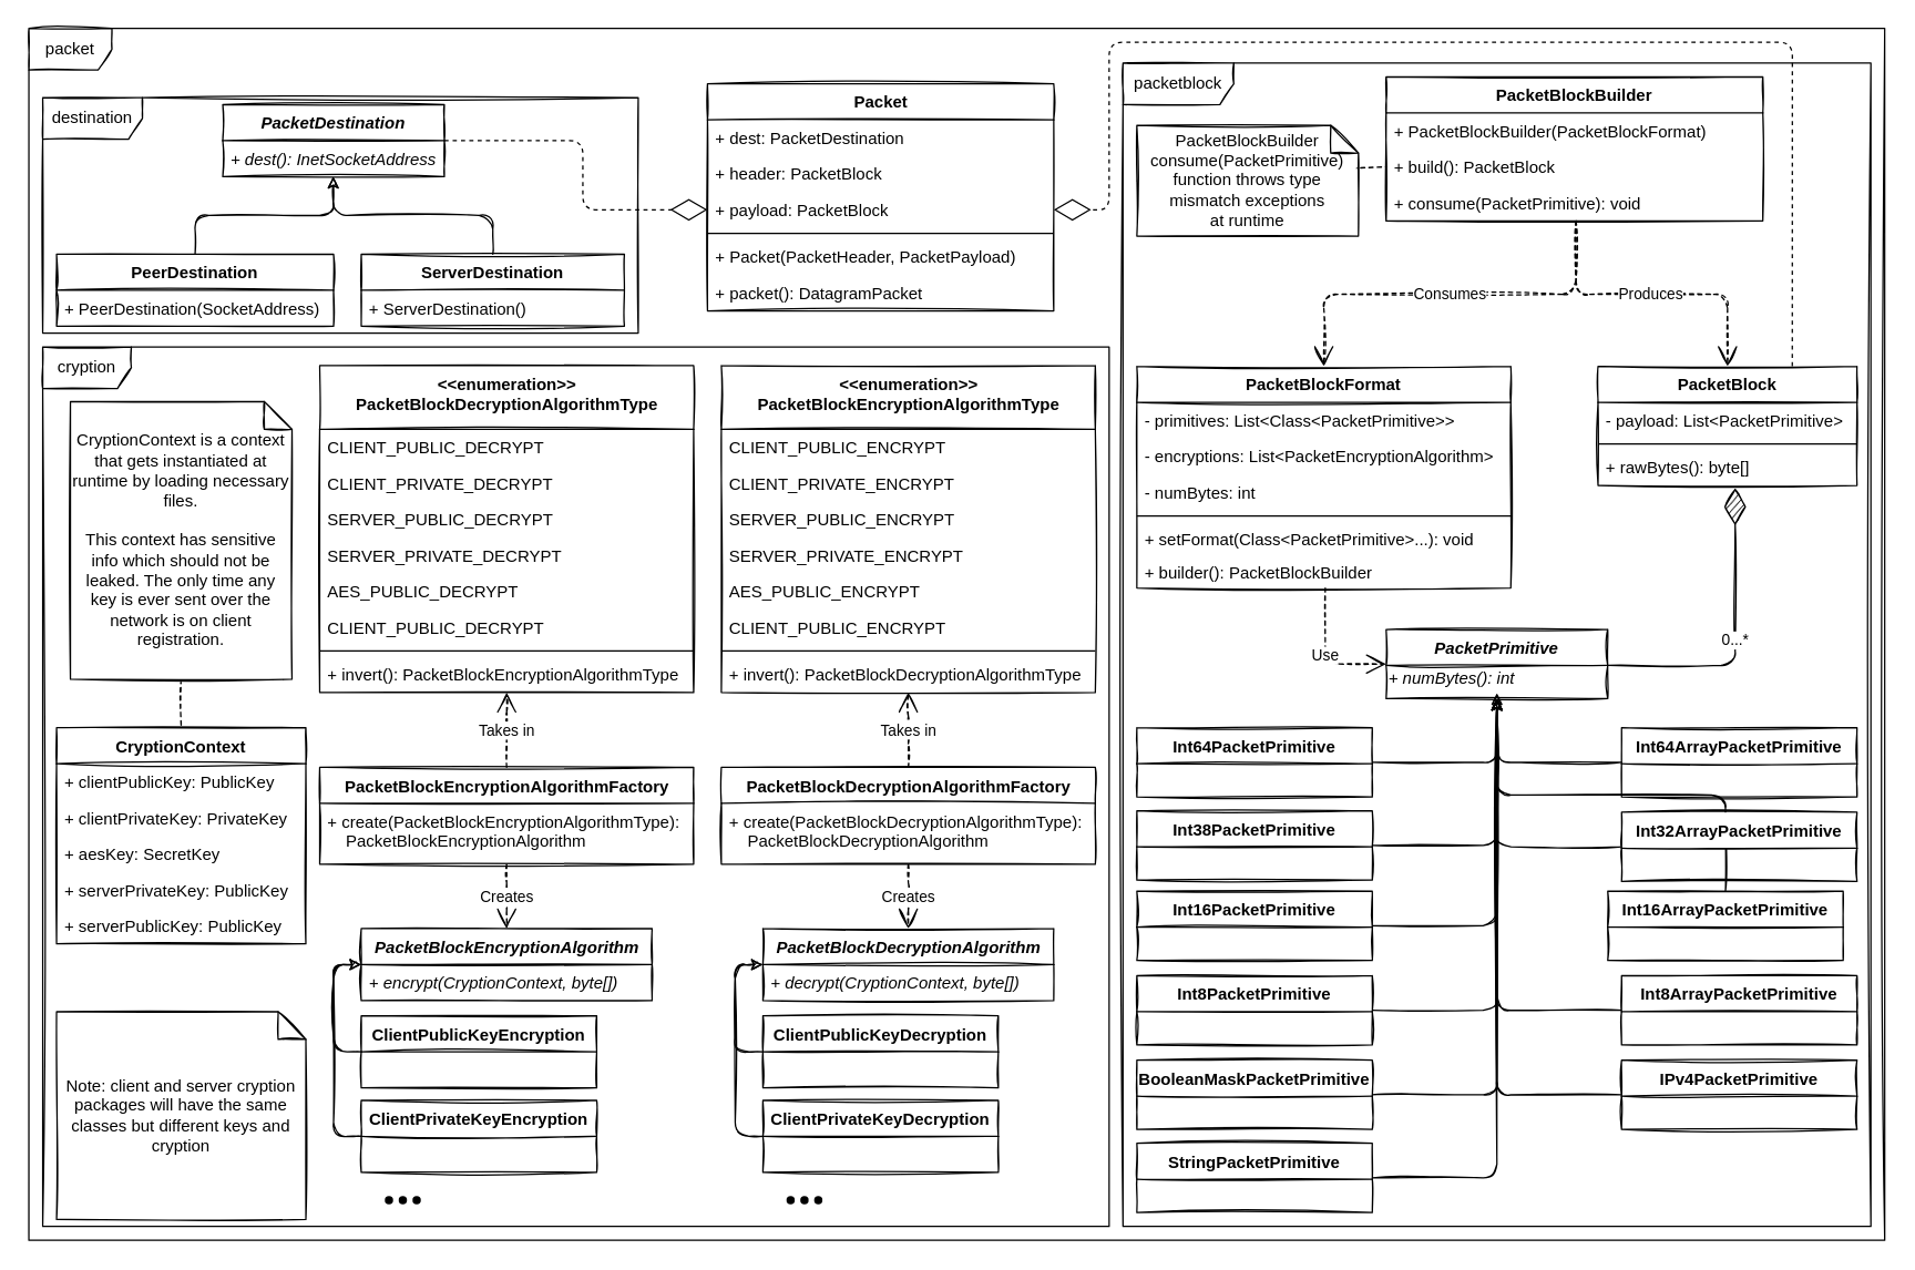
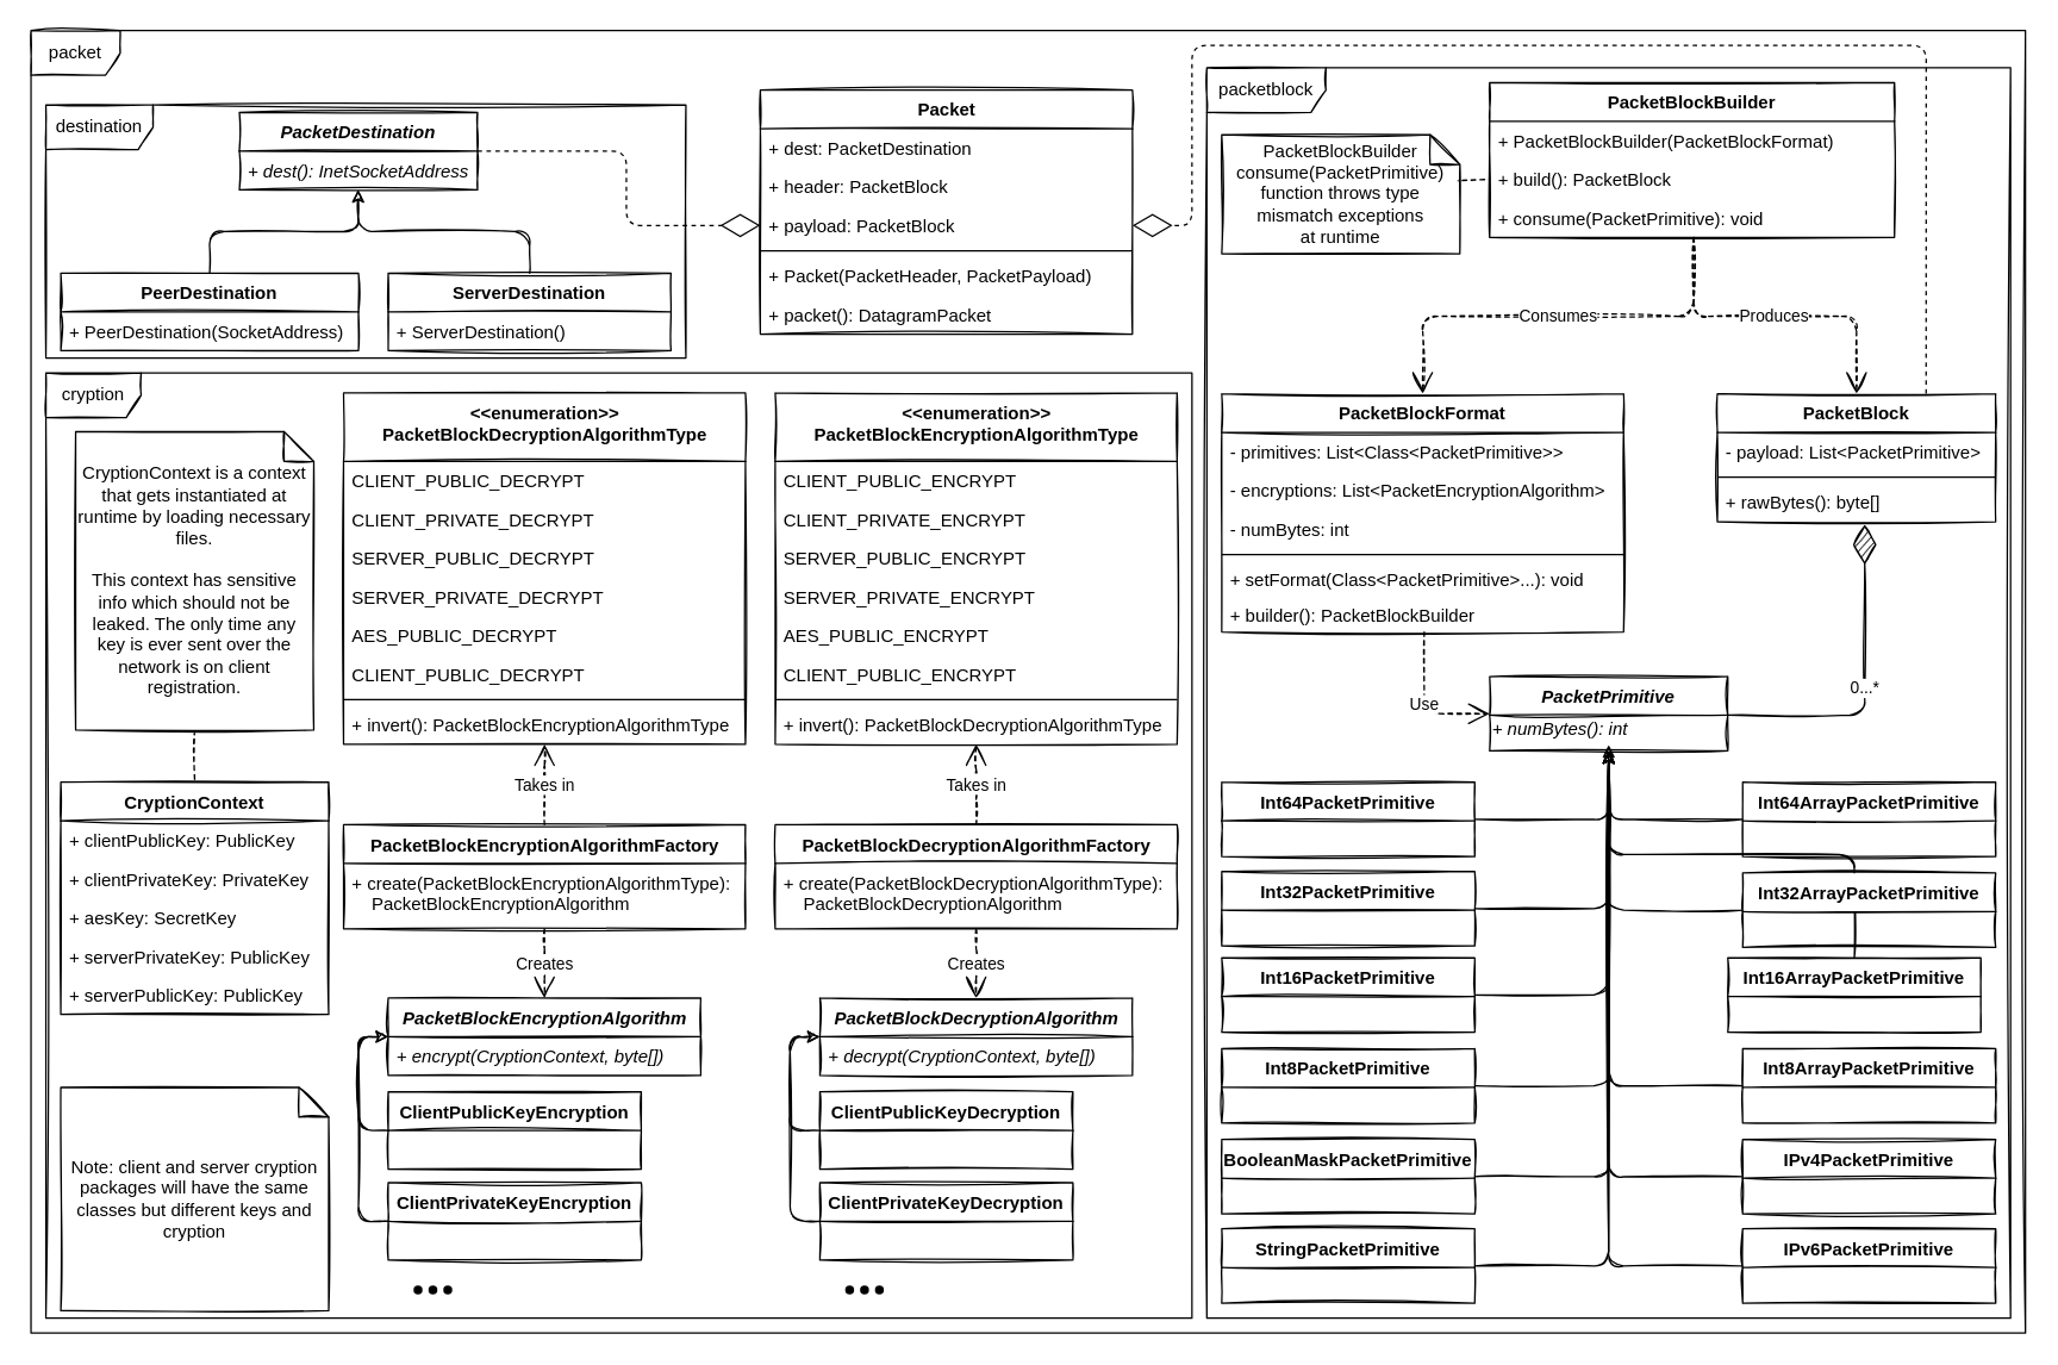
- <mxCell id="11" value="Int38PacketPrimitive" style="swimlane;fontStyle=1;align=center;verticalAlign=top;childLayout=stackLayout;horizontal=1;startSize=26;horizontalStack=0;resizeParent=1;resizeLast=0;collapsible=1;marginBottom=0;rounded=0;shadow=0;strokeWidth=1;sketch=1;" parent="1" vertex="1"><mxGeometry x="820" y="585" width="170" height="50" as="geometry"><mxRectangle x="230" y="140" width="160" height="26" as="alternateBounds" /></mxGeometry></mxCell>
+ <mxCell id="11" value="Int32PacketPrimitive" style="swimlane;fontStyle=1;align=center;verticalAlign=top;childLayout=stackLayout;horizontal=1;startSize=26;horizontalStack=0;resizeParent=1;resizeLast=0;collapsible=1;marginBottom=0;rounded=0;shadow=0;strokeWidth=1;sketch=1;" parent="1" vertex="1"><mxGeometry x="820" y="585" width="170" height="50" as="geometry"><mxRectangle x="230" y="140" width="160" height="26" as="alternateBounds" /></mxGeometry></mxCell>
- <mxCell id="8" style="edgeStyle=orthogonalEdgeStyle;sketch=1;orthogonalLoop=1;jettySize=auto;html=1;endArrow=classic;endFill=1;endSize=6;" parent="1" source="9" target="6" edge="1"><mxGeometry relative="1" as="geometry" /></mxCell>
+ <mxCell id="8" style="edgeStyle=orthogonalEdgeStyle;sketch=1;orthogonalLoop=1;jettySize=auto;html=1;endArrow=open;endFill=1;endSize=6;" parent="1" source="9" target="6" edge="1"><mxGeometry relative="1" as="geometry" /></mxCell>
+ <mxCell id="22" style="edgeStyle=orthogonalEdgeStyle;sketch=1;orthogonalLoop=1;jettySize=auto;html=1;endArrow=classic;endFill=1;endSize=6;" parent="1" source="23" target="6" edge="1"><mxGeometry relative="1" as="geometry" /></mxCell>
+ <mxCell id="23" value="IPv6PacketPrimitive" style="swimlane;fontStyle=1;align=center;verticalAlign=top;childLayout=stackLayout;horizontal=1;startSize=26;horizontalStack=0;resizeParent=1;resizeLast=0;collapsible=1;marginBottom=0;rounded=0;shadow=0;strokeWidth=1;sketch=1;" parent="1" vertex="1"><mxGeometry x="1170" y="825" width="170" height="50" as="geometry"><mxRectangle x="230" y="140" width="160" height="26" as="alternateBounds" /></mxGeometry></mxCell>
